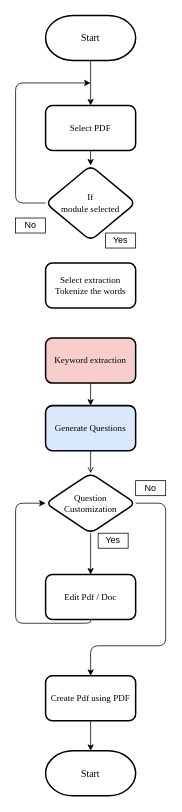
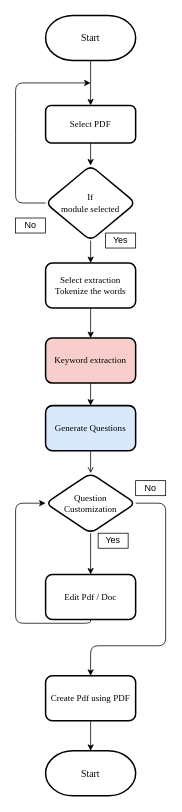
- <mxCell id="5" value="Select PDF" style="rounded=1;whiteSpace=wrap;html=1;fontFamily=Times New Roman;strokeWidth=2;" parent="1" vertex="1"><mxGeometry x="60" y="140" width="120" height="60" as="geometry" /></mxCell>
+ <mxCell id="5" value="Select PDF" style="rounded=1;whiteSpace=wrap;html=1;fontFamily=Times New Roman;strokeWidth=2;" parent="1" vertex="1"><mxGeometry x="60" y="140" width="120" height="50" as="geometry" /></mxCell>
+ <mxCell id="7" value="" style="edgeStyle=none;html=1;fontFamily=Times New Roman;fontSize=13;" parent="1" source="8" target="10" edge="1"><mxGeometry relative="1" as="geometry" /></mxCell>
+ <mxCell id="9" value="" style="edgeStyle=none;html=1;fontFamily=Times New Roman;fontSize=13;" parent="1" source="10" target="12" edge="1"><mxGeometry relative="1" as="geometry" /></mxCell>
